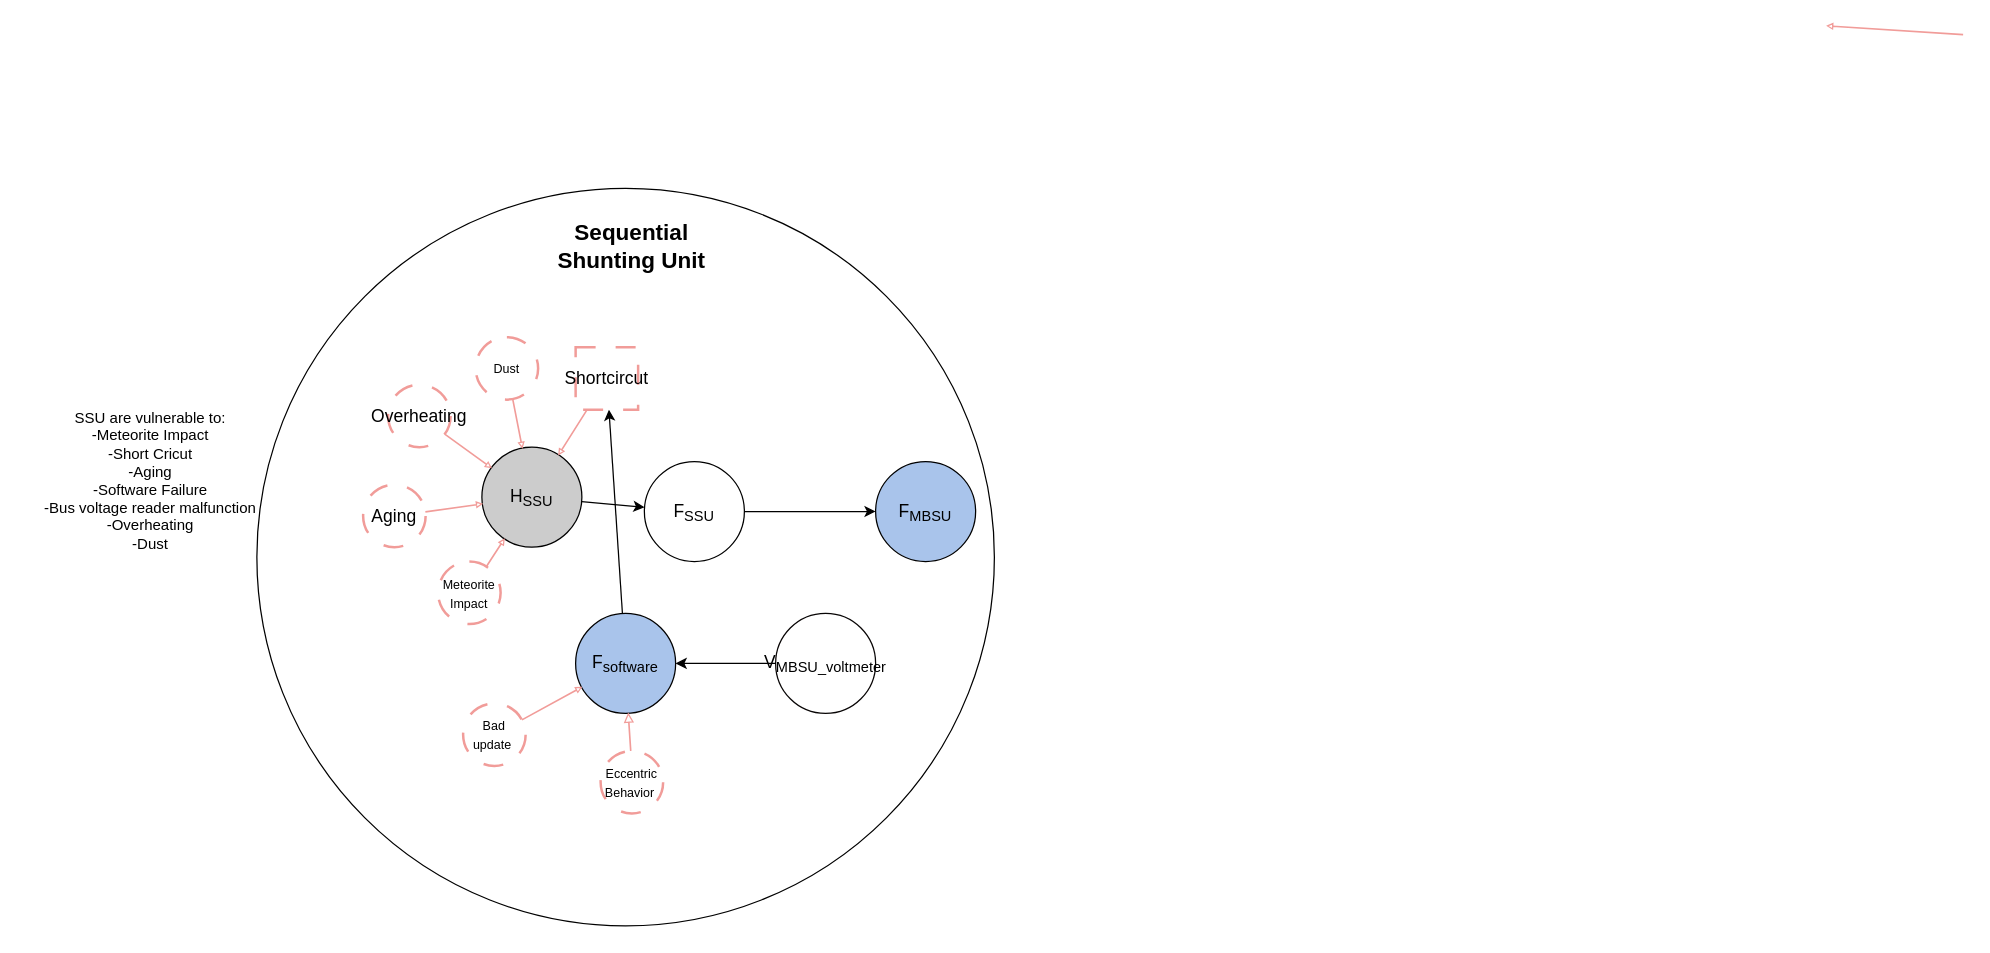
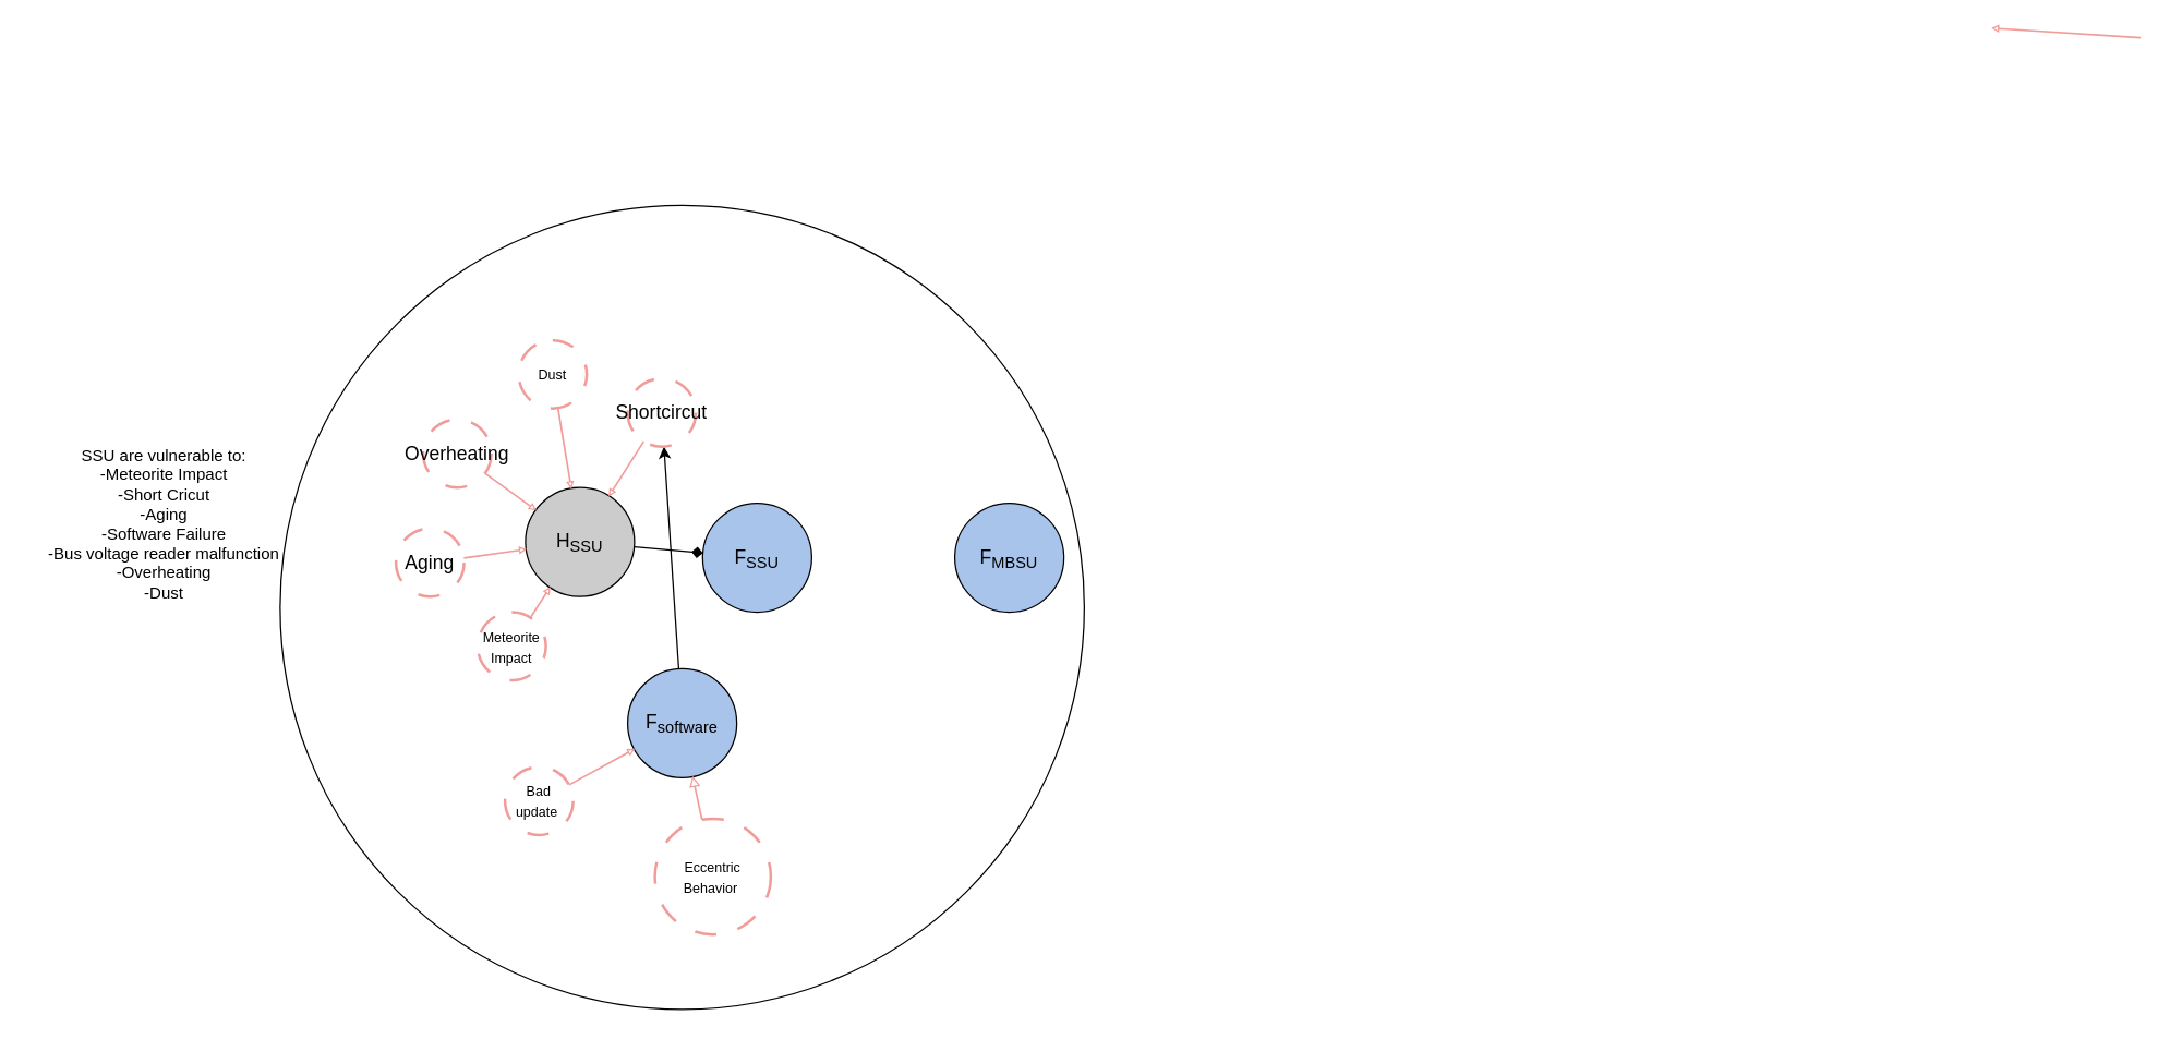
- <mxCell id="27" value="&lt;b&gt;&lt;font style=&quot;font-size: 18px;&quot;&gt;Sequential Shunting Unit&lt;/font&gt;&lt;/b&gt;" style="text;html=1;strokeColor=none;fillColor=none;align=center;verticalAlign=middle;whiteSpace=wrap;rounded=0;" vertex="1" parent="1"><mxGeometry x="440" y="182" width="130" height="30" as="geometry" /></mxCell>
- <mxCell id="13" value="&lt;font style=&quot;font-size: 10px;&quot;&gt;Dust&lt;/font&gt;" style="ellipse;whiteSpace=wrap;html=1;aspect=fixed;fillColor=#FFFFFF;strokeColor=#F19C99;strokeWidth=2;dashed=1;dashPattern=8 8;direction=north;" vertex="1" parent="1"><mxGeometry x="380" y="269" width="50" height="50" as="geometry" /></mxCell>
+ <mxCell id="13" value="&lt;font style=&quot;font-size: 10px;&quot;&gt;Dust&lt;/font&gt;" style="ellipse;whiteSpace=wrap;html=1;aspect=fixed;fillColor=#FFFFFF;strokeColor=#F19C99;strokeWidth=2;dashed=1;dashPattern=8 8;direction=north;" vertex="1" parent="1"><mxGeometry x="380" y="249" width="50" height="50" as="geometry" /></mxCell>
- <mxCell id="23" value="&lt;font style=&quot;font-size: 14px;&quot;&gt;Shortcircut&lt;/font&gt;" style="whiteSpace=wrap;html=1;aspect=fixed;fillColor=#FFFFFF;strokeColor=#F19C99;strokeWidth=2;dashed=1;dashPattern=8 8;rounded=0;" vertex="1" parent="1"><mxGeometry x="460" y="277" width="50" height="50" as="geometry" /></mxCell>
+ <mxCell id="23" value="&lt;font style=&quot;font-size: 14px;&quot;&gt;Shortcircut&lt;/font&gt;" style="ellipse;whiteSpace=wrap;html=1;aspect=fixed;fillColor=#FFFFFF;strokeColor=#F19C99;strokeWidth=2;dashed=1;dashPattern=8 8;" vertex="1" parent="1"><mxGeometry x="460" y="277" width="50" height="50" as="geometry" /></mxCell>
- <mxCell id="22" value="" style="endArrow=classic;html=1;rounded=0;" edge="1" parent="1" source="7" target="5"><mxGeometry width="50" height="50" relative="1" as="geometry"><mxPoint x="479" y="500" as="sourcePoint" /><mxPoint x="536" y="446" as="targetPoint" /></mxGeometry></mxCell>
+ <mxCell id="22" value="" style="endArrow=diamond;html=1;rounded=0;" edge="1" parent="1" source="7" target="5"><mxGeometry width="50" height="50" relative="1" as="geometry"><mxPoint x="479" y="500" as="sourcePoint" /><mxPoint x="536" y="446" as="targetPoint" /></mxGeometry></mxCell>
- <mxCell id="5" value="&lt;font style=&quot;font-size: 14px;&quot;&gt;F&lt;sub&gt;SSU&lt;/sub&gt;&lt;/font&gt;" style="ellipse;whiteSpace=wrap;html=1;aspect=fixed;fillColor=#ffffff;" vertex="1" parent="1"><mxGeometry x="515" y="368.5" width="80" height="80" as="geometry" /></mxCell>
+ <mxCell id="5" value="&lt;font style=&quot;font-size: 14px;&quot;&gt;F&lt;sub&gt;SSU&lt;/sub&gt;&lt;/font&gt;" style="ellipse;whiteSpace=wrap;html=1;aspect=fixed;fillColor=#A9C4EB;" vertex="1" parent="1"><mxGeometry x="515" y="368.5" width="80" height="80" as="geometry" /></mxCell>
- <mxCell id="26" value="" style="endArrow=classic;html=1;rounded=0;" edge="1" parent="1" source="5" target="6"><mxGeometry width="50" height="50" relative="1" as="geometry"><mxPoint x="650" y="380" as="sourcePoint" /><mxPoint x="700" y="330" as="targetPoint" /></mxGeometry></mxCell>
- <mxCell id="28" value="" style="endArrow=classic;html=1;rounded=0;" edge="1" parent="1" source="15" target="18"><mxGeometry width="50" height="50" relative="1" as="geometry"><mxPoint x="590" y="640" as="sourcePoint" /><mxPoint x="640" y="590" as="targetPoint" /></mxGeometry></mxCell>
- <mxCell id="15" value="&lt;font style=&quot;font-size: 14px;&quot;&gt;V&lt;sub&gt;MBSU_voltmeter&lt;/sub&gt;&lt;/font&gt;" style="ellipse;whiteSpace=wrap;html=1;aspect=fixed;fillColor=#FFFFFF;strokeColor=#080505;strokeWidth=1;" vertex="1" parent="1"><mxGeometry x="620" y="490" width="80" height="80" as="geometry" /></mxCell>
- <mxCell id="10" value="&lt;font size=&quot;1&quot;&gt;Eccentric Behavior&amp;nbsp;&lt;/font&gt;" style="ellipse;whiteSpace=wrap;html=1;aspect=fixed;fillColor=#FFFFFF;strokeColor=#F19C99;strokeWidth=2;dashed=1;dashPattern=8 8;" vertex="1" parent="1"><mxGeometry x="480" y="600" width="50" height="50" as="geometry" /></mxCell>
+ <mxCell id="10" value="&lt;font size=&quot;1&quot;&gt;Eccentric Behavior&amp;nbsp;&lt;/font&gt;" style="ellipse;whiteSpace=wrap;html=1;aspect=fixed;fillColor=#FFFFFF;strokeColor=#F19C99;strokeWidth=2;dashed=1;dashPattern=8 8;" vertex="1" parent="1"><mxGeometry x="480" y="600" width="85" height="85" as="geometry" /></mxCell>
